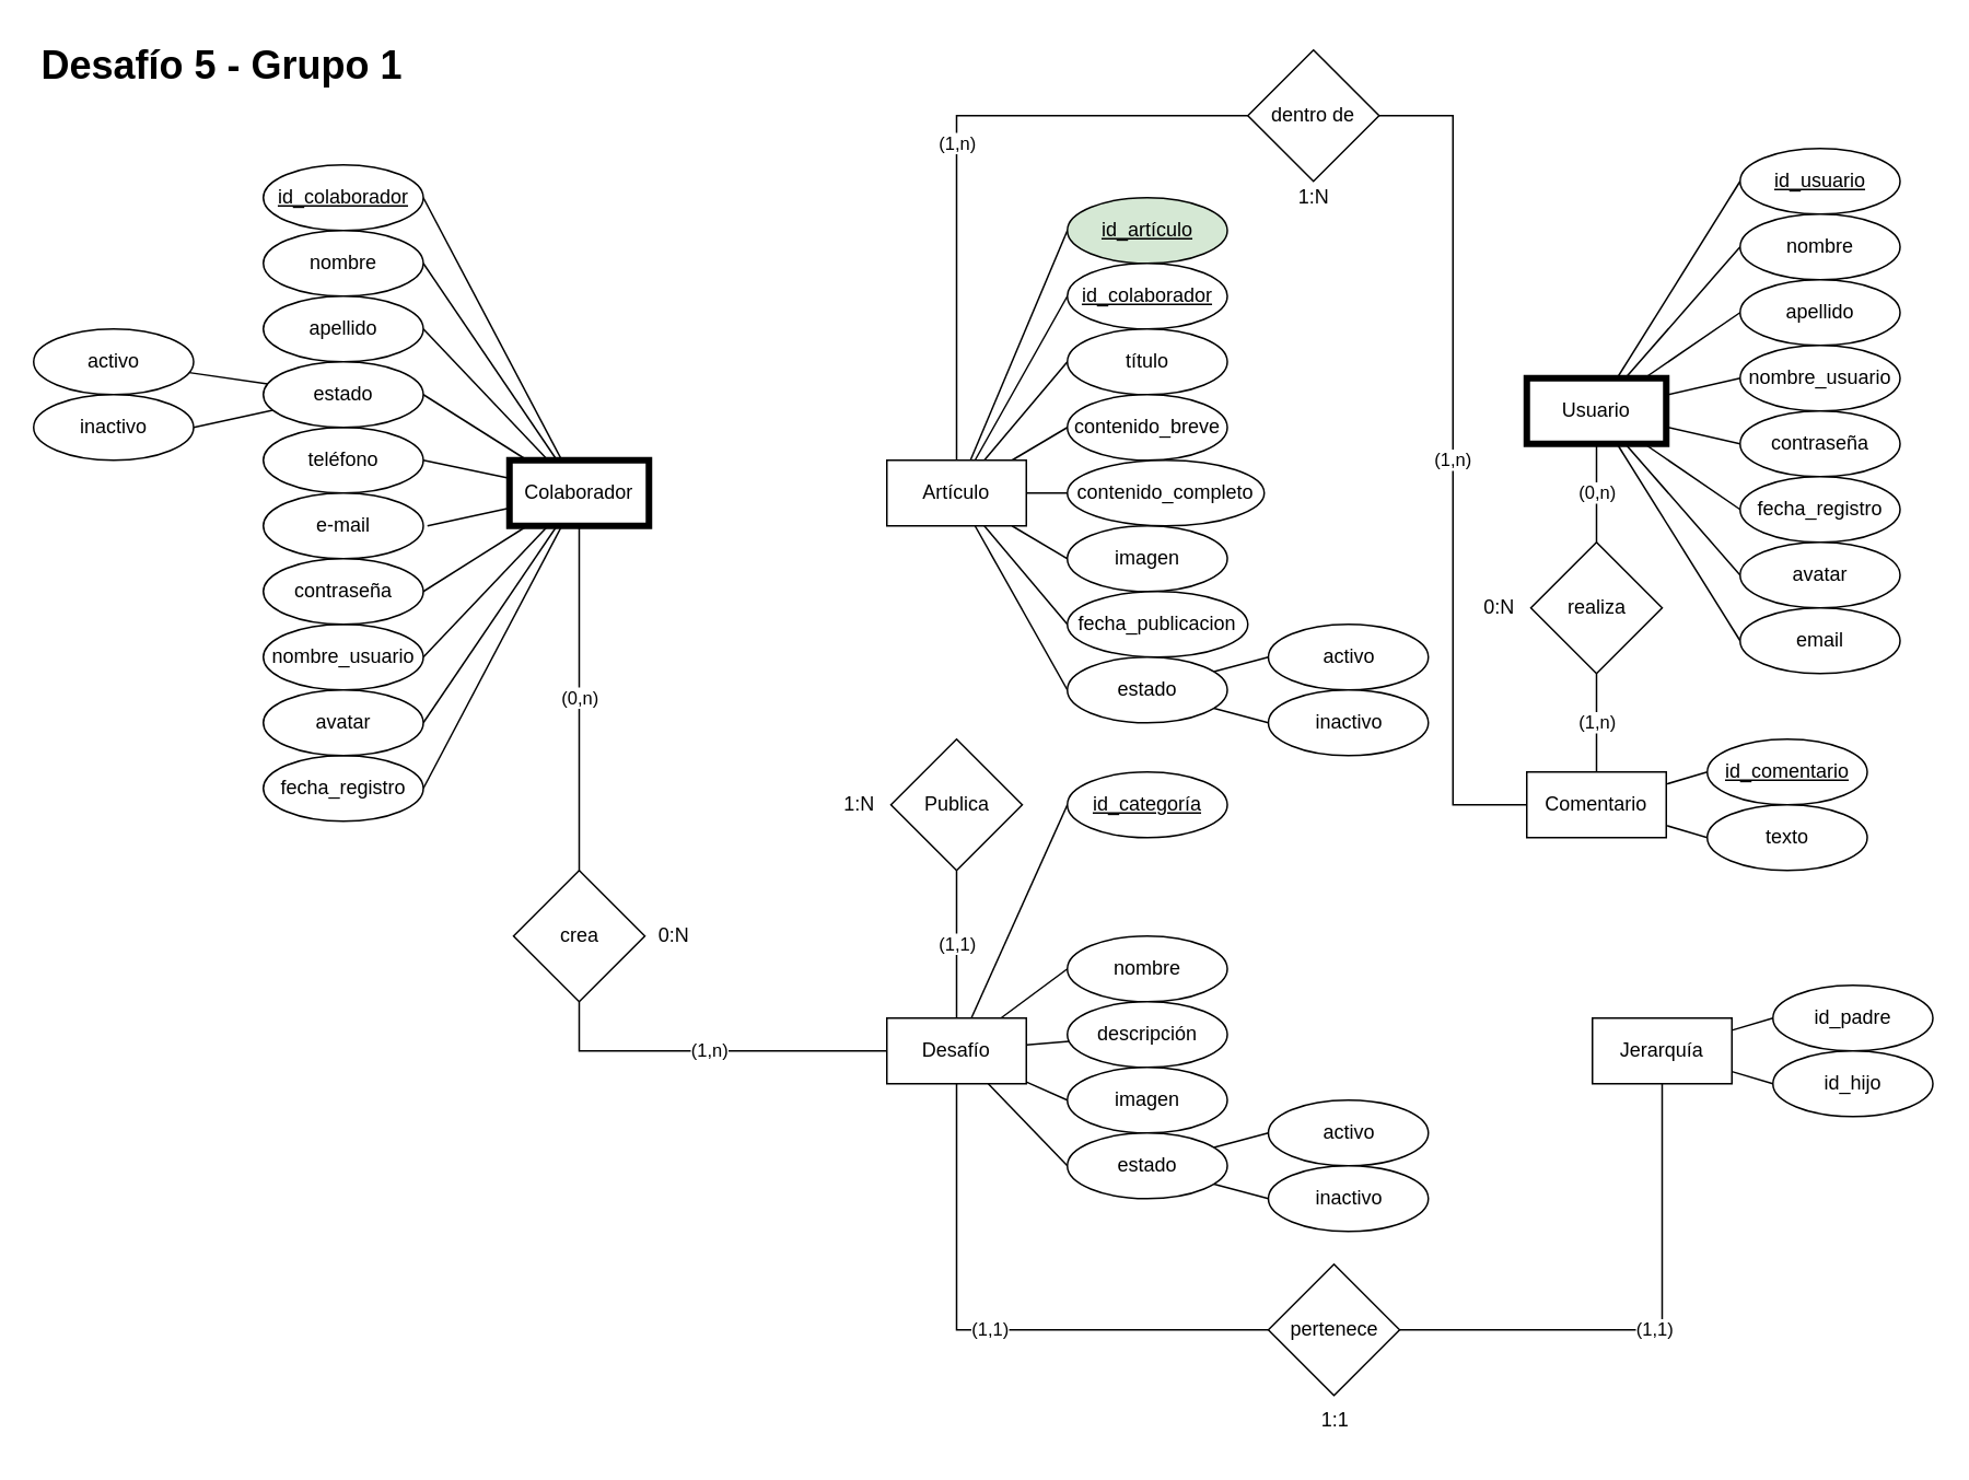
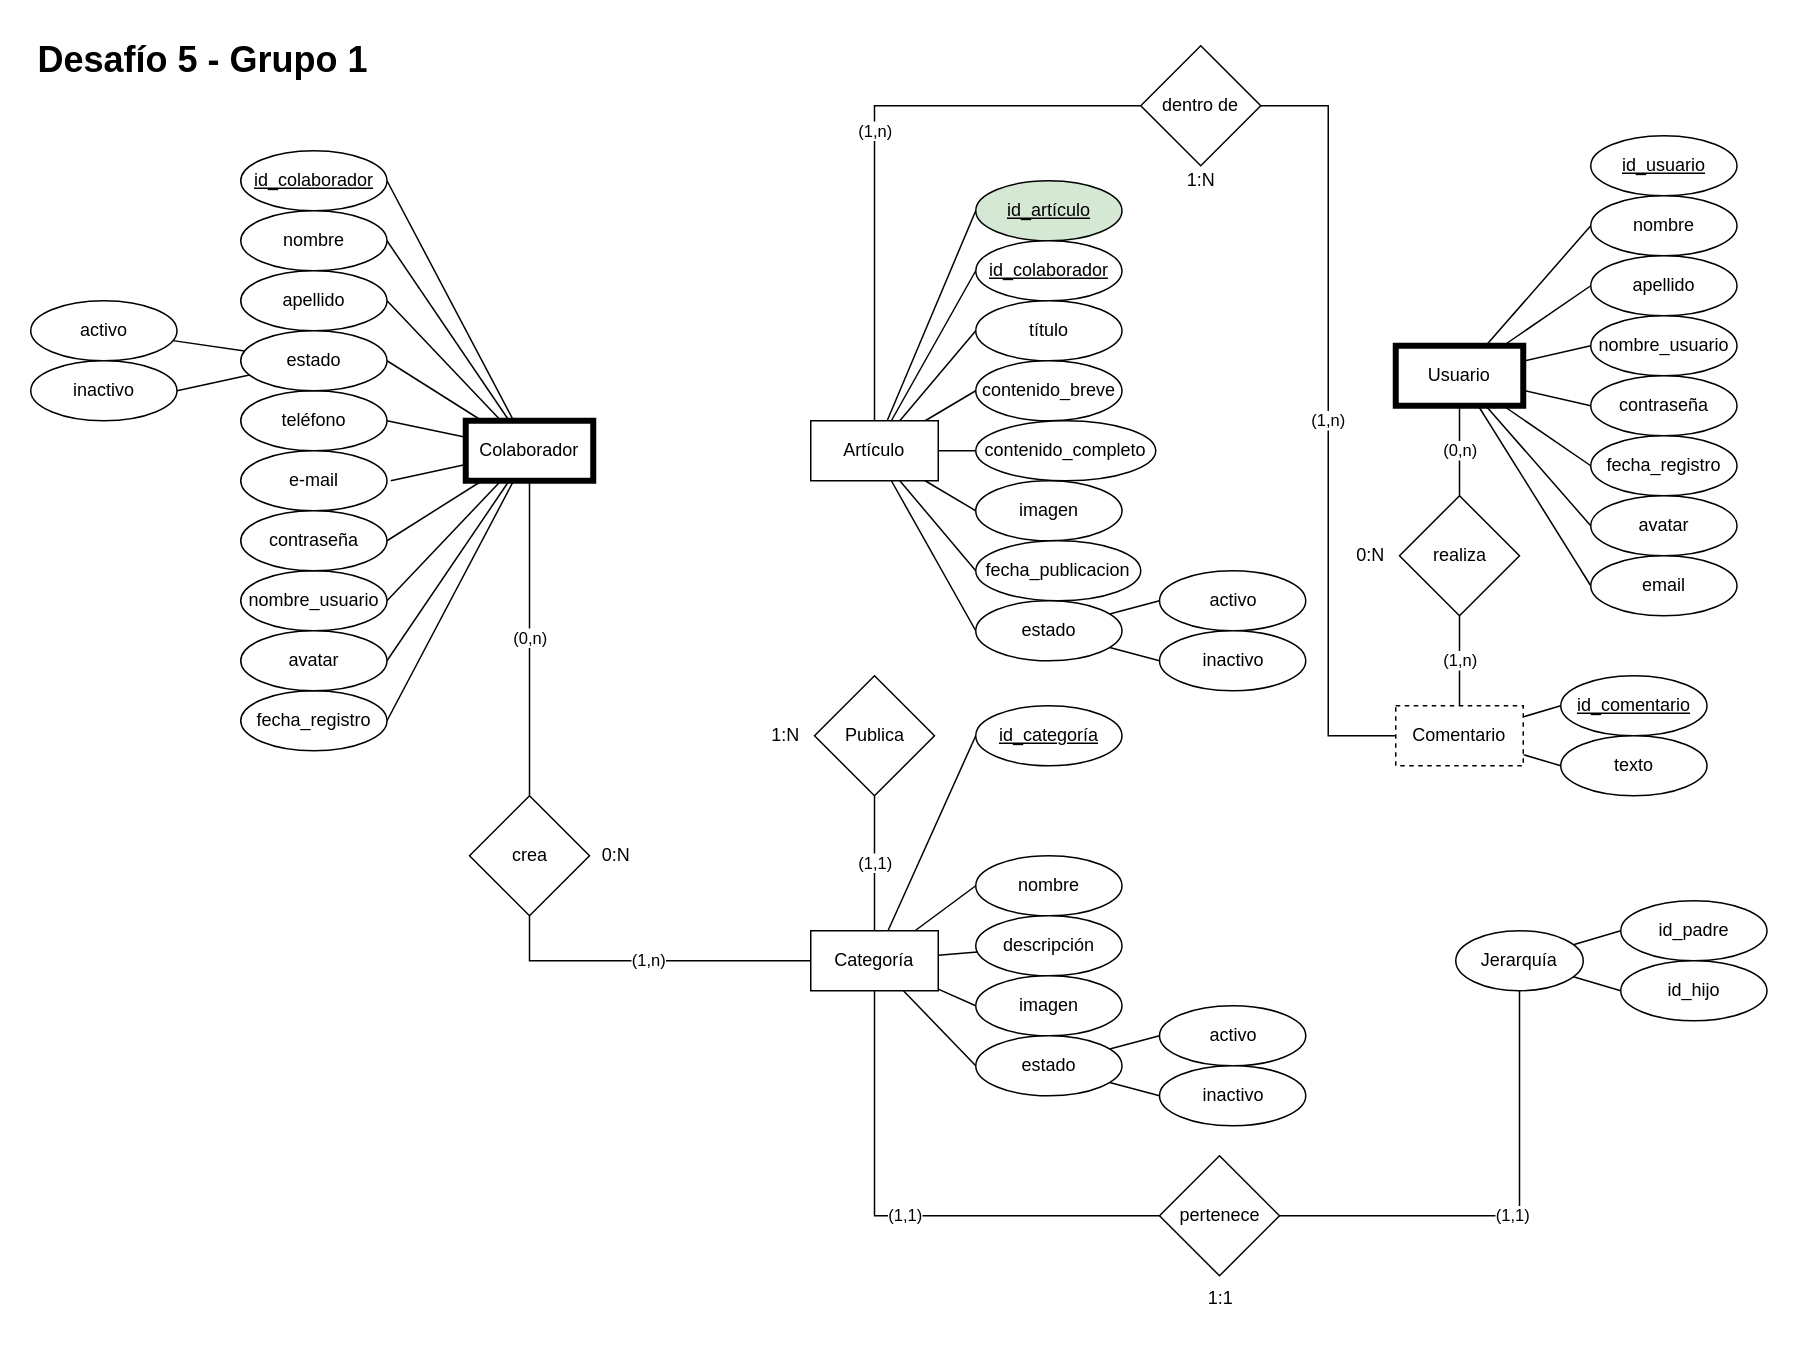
- <mxCell id="36" style="rounded=0;orthogonalLoop=1;jettySize=auto;html=1;entryX=0;entryY=0.5;entryDx=0;entryDy=0;endArrow=none;endFill=0;" edge="1" parent="1" source="44" target="80"><mxGeometry relative="1" as="geometry" /></mxCell>
- <mxCell id="48" value="Comentario" style="rounded=0;whiteSpace=wrap;html=1;" vertex="1" parent="1"><mxGeometry x="930" y="470" width="85" height="40" as="geometry" /></mxCell>
+ <mxCell id="48" value="Comentario" style="rounded=0;whiteSpace=wrap;html=1;dashed=1;" vertex="1" parent="1"><mxGeometry x="930" y="470" width="85" height="40" as="geometry" /></mxCell>
- <mxCell id="31" value="Desafío" style="rounded=0;whiteSpace=wrap;html=1;" vertex="1" parent="1"><mxGeometry x="540" y="620" width="85" height="40" as="geometry" /></mxCell>
+ <mxCell id="31" value="Categoría" style="rounded=0;whiteSpace=wrap;html=1;" vertex="1" parent="1"><mxGeometry x="540" y="620" width="85" height="40" as="geometry" /></mxCell>
- <mxCell id="34" value="Jerarquía" style="rounded=0;whiteSpace=wrap;html=1;" vertex="1" parent="1"><mxGeometry x="970" y="620" width="85" height="40" as="geometry" /></mxCell>
+ <mxCell id="34" value="Jerarquía" style="ellipse;whiteSpace=wrap;html=1;" vertex="1" parent="1"><mxGeometry x="970" y="620" width="85" height="40" as="geometry" /></mxCell>
